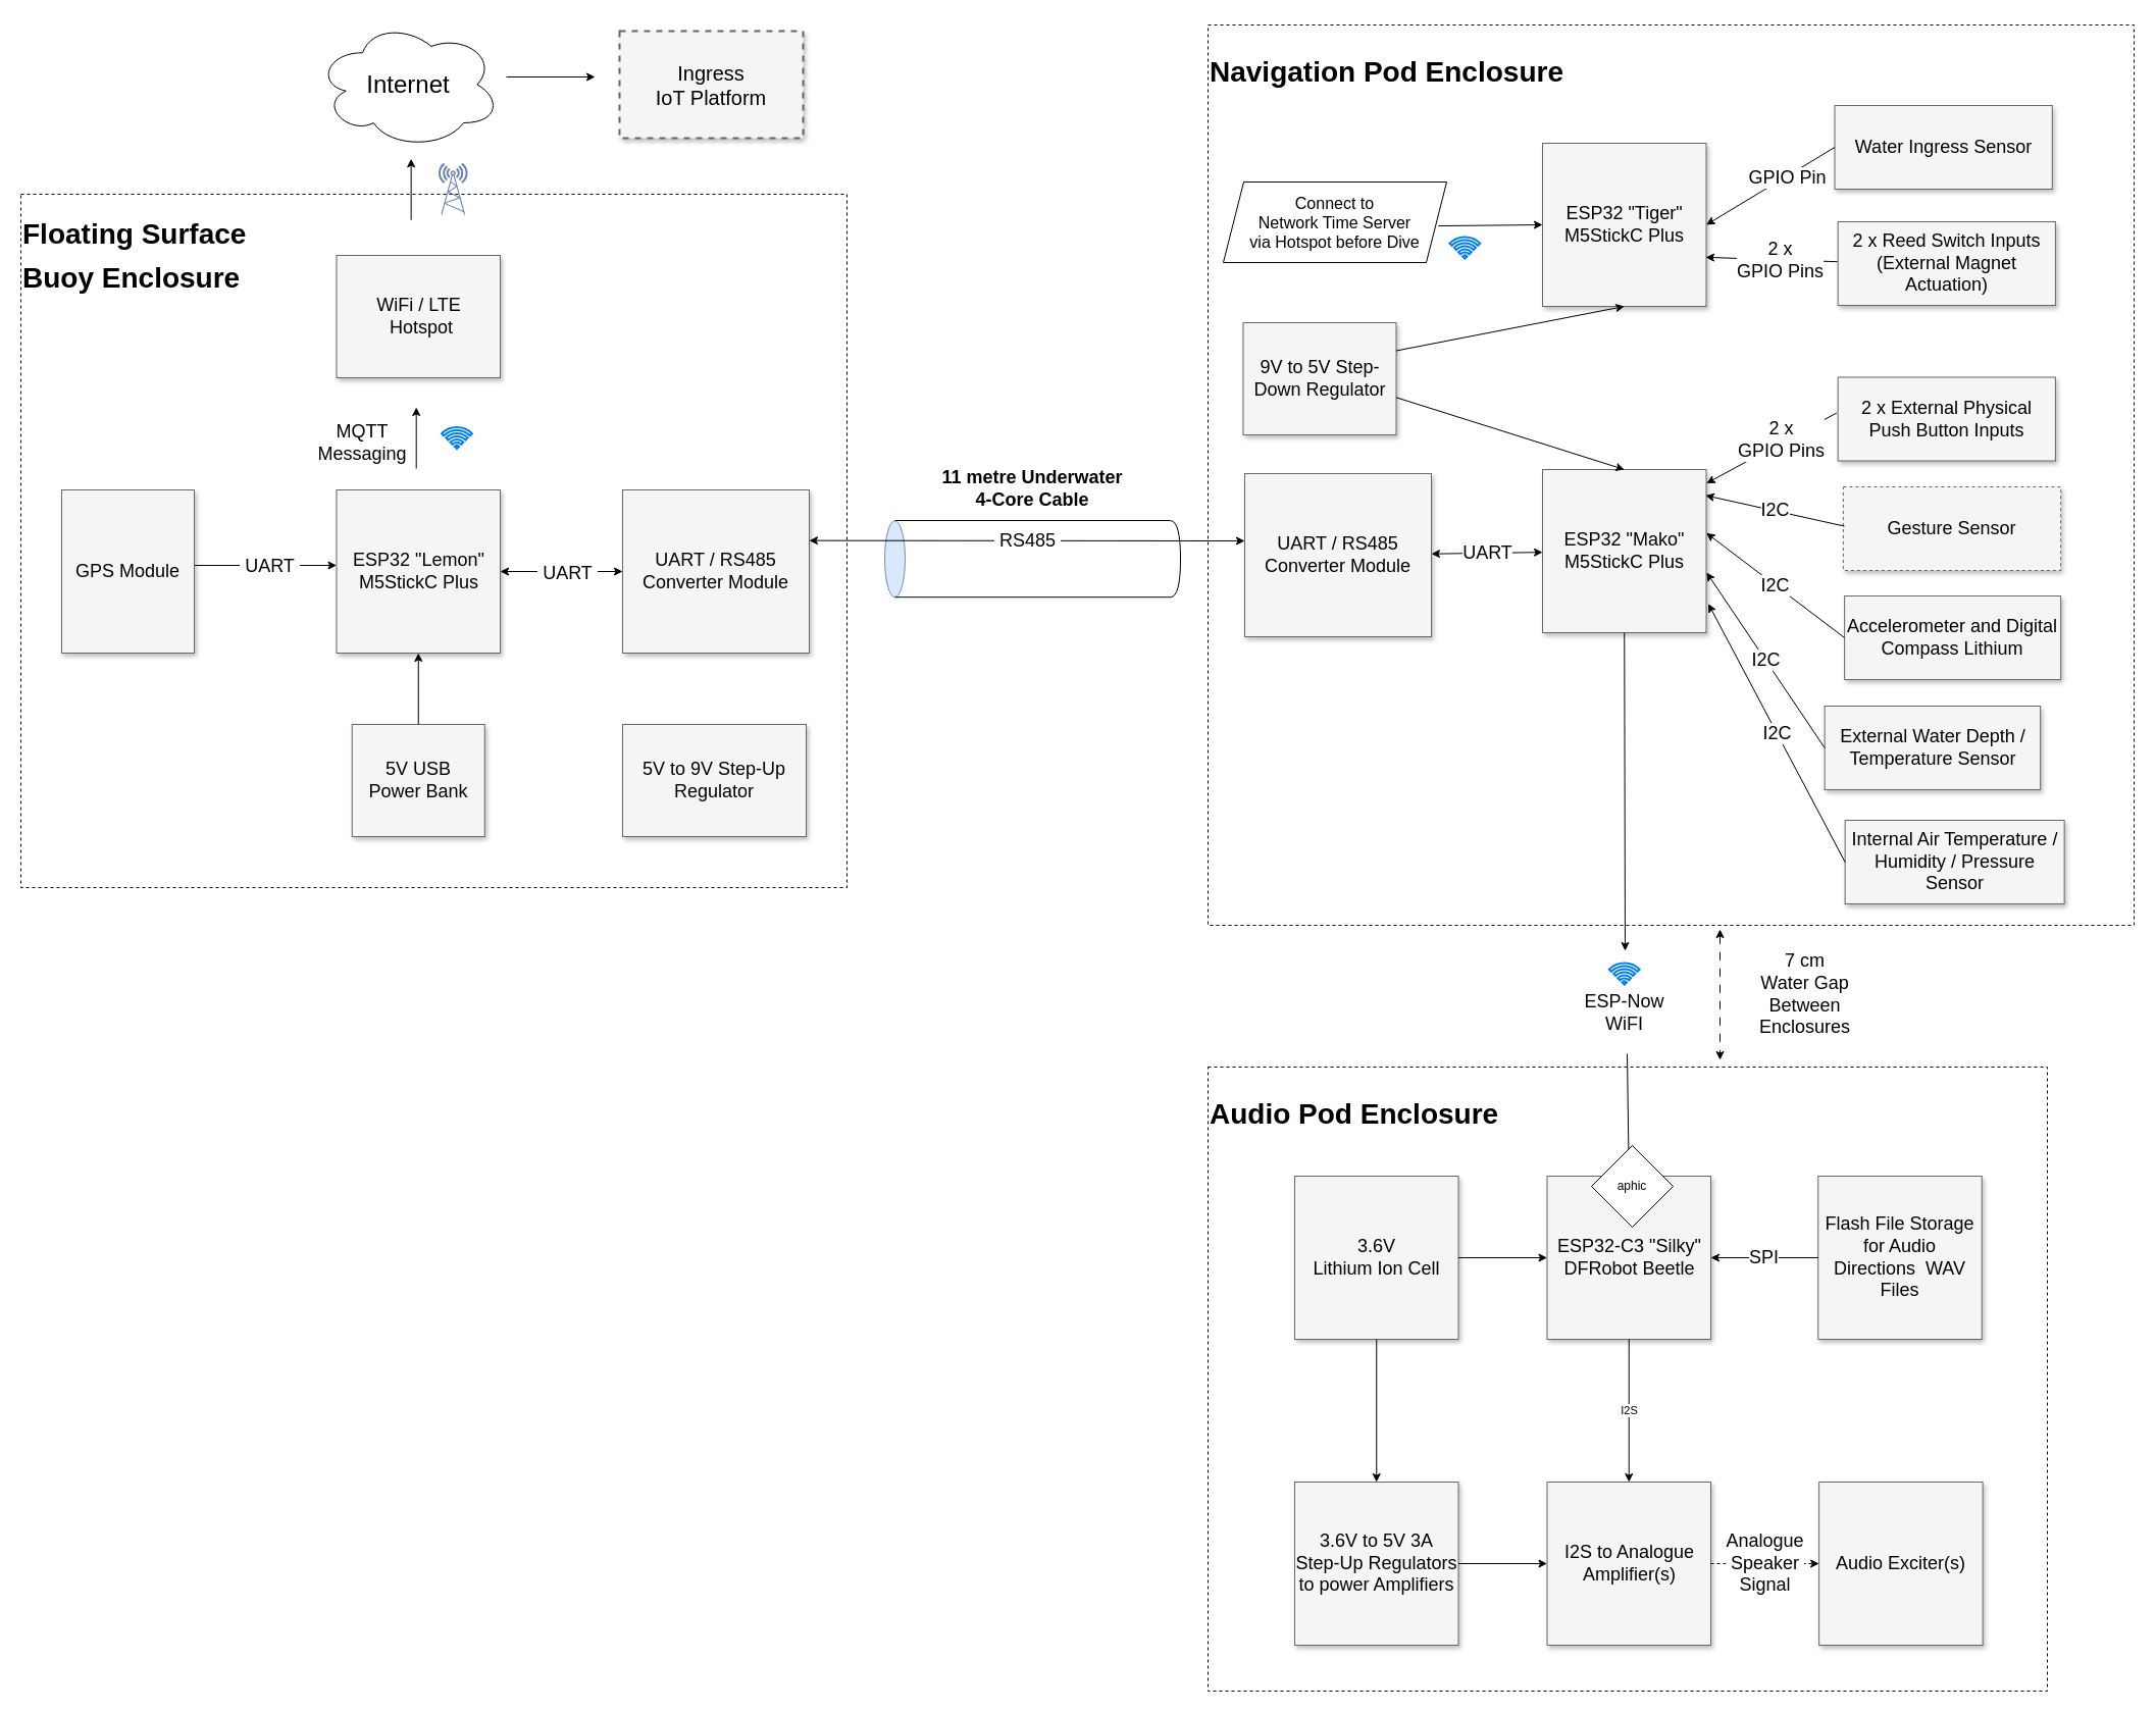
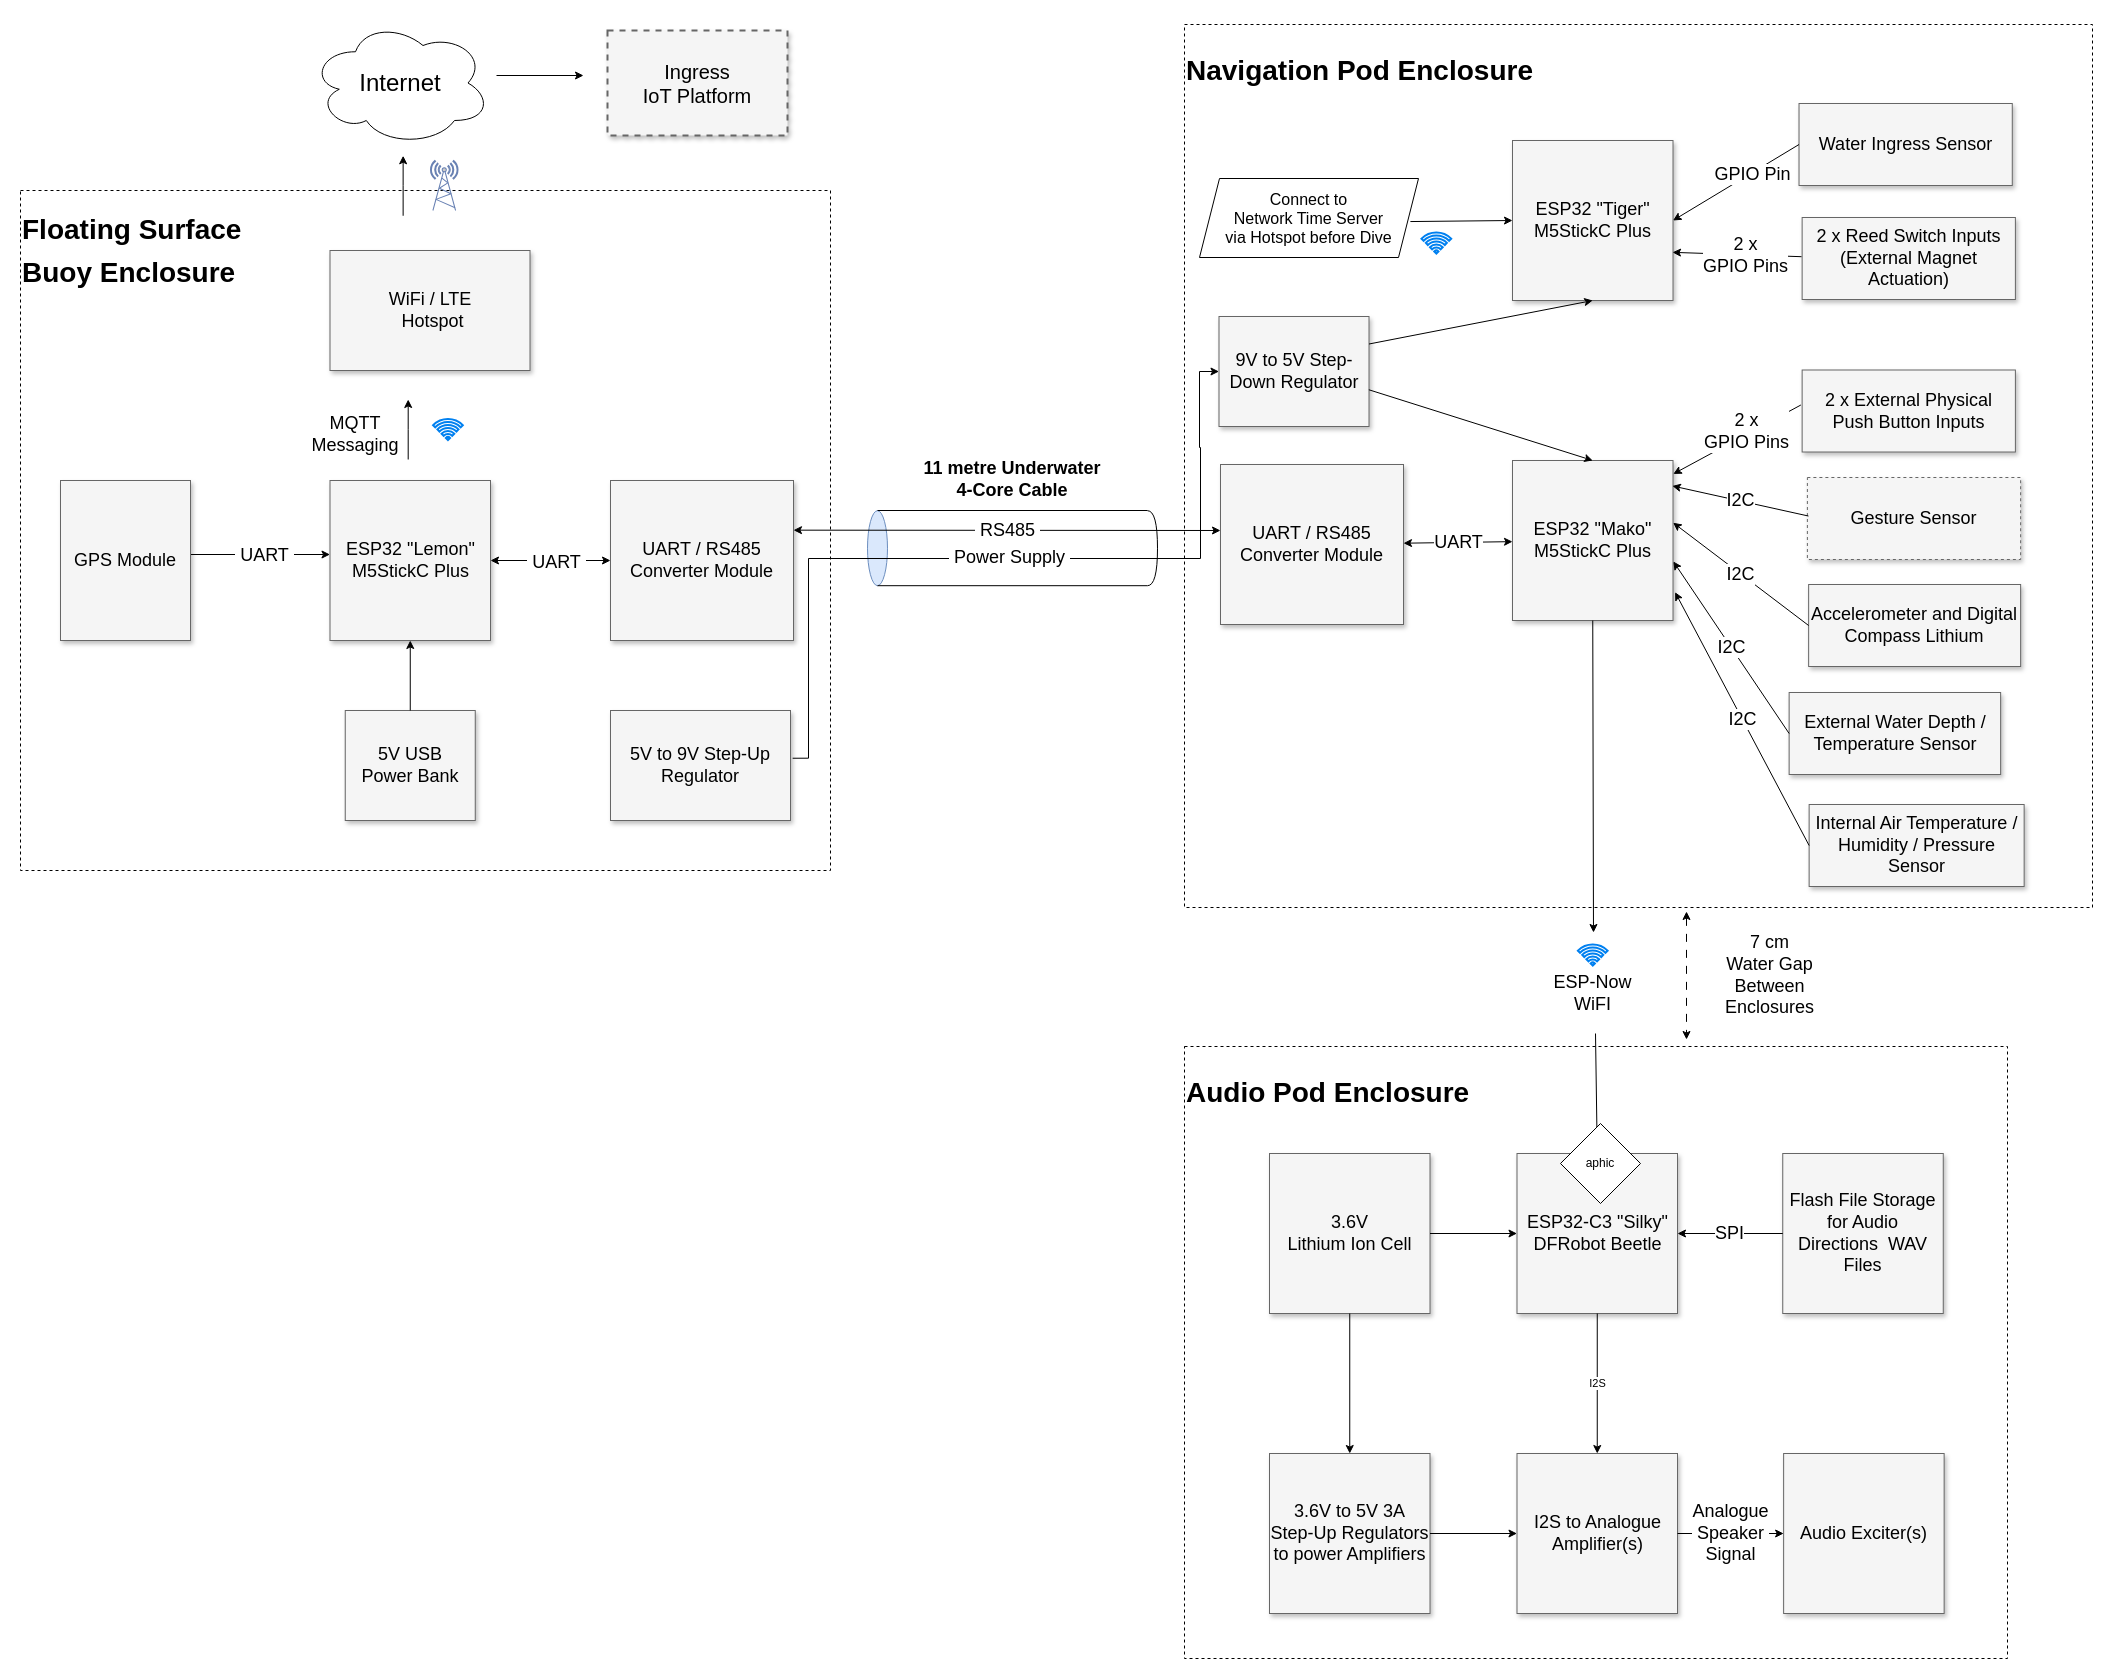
- <mxCell id="12" value="WiFi / LTE&lt;br&gt;&amp;nbsp;Hotspot" style="whiteSpace=wrap;html=1;shadow=1;fontSize=18;fillColor=#f5f5f5;strokeColor=#666666;" parent="1" vertex="1"><mxGeometry x="329.5" y="250" width="160.5" height="120" as="geometry" /></mxCell>
+ <mxCell id="12" value="WiFi / LTE&lt;br&gt;&amp;nbsp;Hotspot" style="whiteSpace=wrap;html=1;shadow=1;fontSize=18;fillColor=#f5f5f5;strokeColor=#666666;" parent="1" vertex="1"><mxGeometry x="329.5" y="250" width="200" height="120" as="geometry" /></mxCell>
+ <mxCell id="31" style="edgeStyle=orthogonalEdgeStyle;rounded=0;html=1;startArrow=none;startFill=0;jettySize=auto;orthogonalLoop=1;fontSize=18;elbow=horizontal;exitX=1.012;exitY=0.434;exitDx=0;exitDy=0;exitPerimeter=0;" edge="1" parent="1" source="23" target="38"><mxGeometry relative="1" as="geometry"><Array as="points"><mxPoint x="808" y="758" /><mxPoint x="808" y="558" /><mxPoint x="1200" y="558" /><mxPoint x="1200" y="447" /><mxPoint x="1199" y="447" /><mxPoint x="1199" y="371" /></Array><mxPoint x="770" y="759.72" as="sourcePoint" /><mxPoint x="1140" y="825" as="targetPoint" /></mxGeometry></mxCell>
+ <mxCell id="32" value="&amp;nbsp;Power Supply&amp;nbsp;" style="edgeLabel;html=1;align=center;verticalAlign=middle;resizable=0;points=[];fontSize=18;" vertex="1" connectable="0" parent="31"><mxGeometry x="0.043" relative="1" as="geometry"><mxPoint x="-9" y="-2" as="offset" /></mxGeometry></mxCell>
- <mxCell id="63" value="Analogue &lt;br style=&quot;font-size: 18px;&quot;&gt;Speaker&lt;br style=&quot;font-size: 18px;&quot;&gt;Signal" style="edgeStyle=none;orthogonalLoop=1;jettySize=auto;html=1;rounded=0;entryX=0;entryY=0.5;entryDx=0;entryDy=0;exitX=1;exitY=0.5;exitDx=0;exitDy=0;fontSize=18;dashed=1;" edge="1" parent="1" source="46" target="47"><mxGeometry width="80" relative="1" as="geometry"><mxPoint x="1602" y="1323" as="sourcePoint" /><mxPoint x="1607" y="1459" as="targetPoint" /><Array as="points" /></mxGeometry></mxCell>
+ <mxCell id="63" value="Analogue &lt;br style=&quot;font-size: 18px;&quot;&gt;Speaker&lt;br style=&quot;font-size: 18px;&quot;&gt;Signal" style="edgeStyle=none;orthogonalLoop=1;jettySize=auto;html=1;rounded=0;entryX=0;entryY=0.5;entryDx=0;entryDy=0;exitX=1;exitY=0.5;exitDx=0;exitDy=0;fontSize=18;" edge="1" parent="1" source="46" target="47"><mxGeometry width="80" relative="1" as="geometry"><mxPoint x="1602" y="1323" as="sourcePoint" /><mxPoint x="1607" y="1459" as="targetPoint" /><Array as="points" /></mxGeometry></mxCell>
